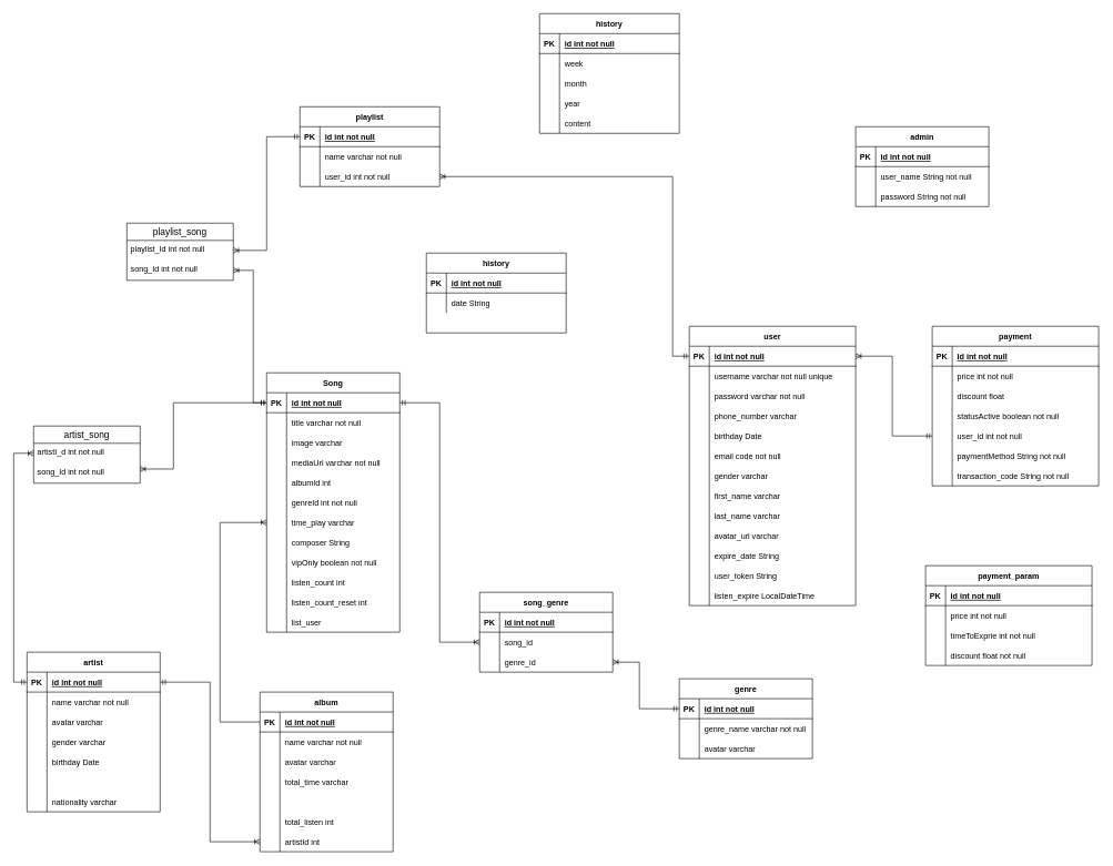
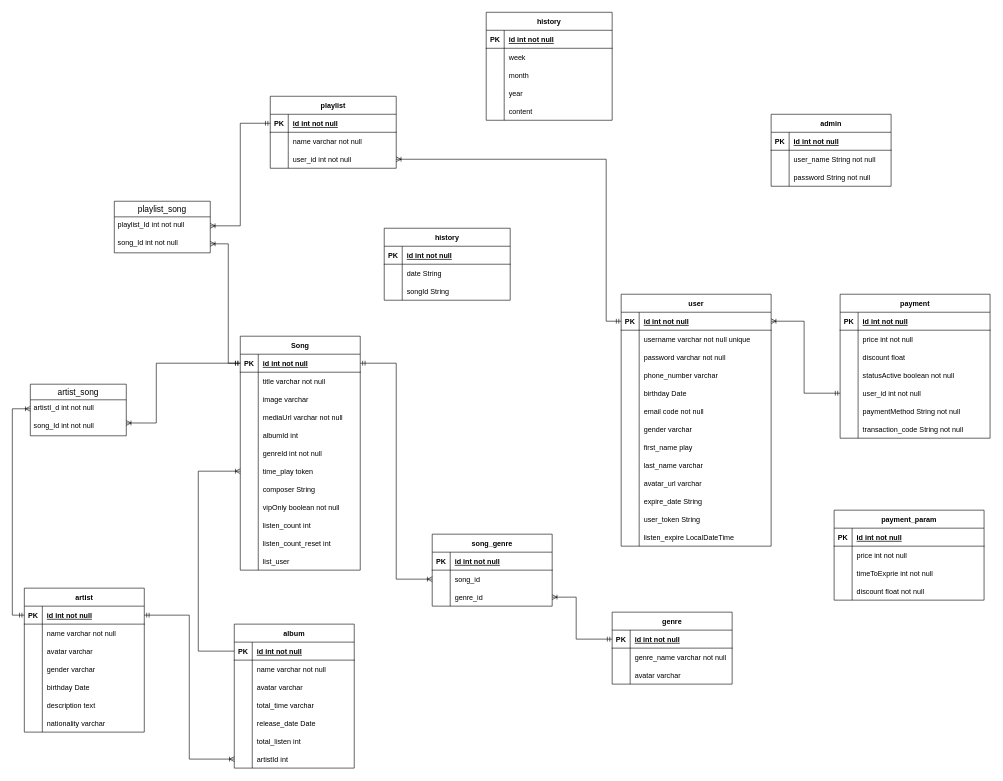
+ <mxCell id="211" value="songId String" style="shape=partialRectangle;overflow=hidden;connectable=0;fillColor=none;top=0;left=0;bottom=0;right=0;align=left;spacingLeft=6;" parent="209" vertex="1"><mxGeometry x="30" width="180" height="30" as="geometry"><mxRectangle width="180" height="30" as="alternateBounds" /></mxGeometry></mxCell>
- <mxCell id="117" value="first_name varchar" style="shape=partialRectangle;overflow=hidden;connectable=0;fillColor=none;top=0;left=0;bottom=0;right=0;align=left;spacingLeft=6;" parent="115" vertex="1"><mxGeometry x="30" width="220" height="30" as="geometry"><mxRectangle width="220" height="30" as="alternateBounds" /></mxGeometry></mxCell>
+ <mxCell id="117" value="first_name play" style="shape=partialRectangle;overflow=hidden;connectable=0;fillColor=none;top=0;left=0;bottom=0;right=0;align=left;spacingLeft=6;" parent="115" vertex="1"><mxGeometry x="30" width="220" height="30" as="geometry"><mxRectangle width="220" height="30" as="alternateBounds" /></mxGeometry></mxCell>
- <mxCell id="23" value="time_play varchar" style="shape=partialRectangle;overflow=hidden;connectable=0;fillColor=none;top=0;left=0;bottom=0;right=0;align=left;spacingLeft=6;" parent="21" vertex="1"><mxGeometry x="30" width="170" height="30" as="geometry"><mxRectangle width="170" height="30" as="alternateBounds" /></mxGeometry></mxCell>
+ <mxCell id="23" value="time_play token" style="shape=partialRectangle;overflow=hidden;connectable=0;fillColor=none;top=0;left=0;bottom=0;right=0;align=left;spacingLeft=6;" parent="21" vertex="1"><mxGeometry x="30" width="170" height="30" as="geometry"><mxRectangle width="170" height="30" as="alternateBounds" /></mxGeometry></mxCell>
+ <mxCell id="79" value="description text" style="shape=partialRectangle;overflow=hidden;connectable=0;fillColor=none;top=0;left=0;bottom=0;right=0;align=left;spacingLeft=6;" parent="77" vertex="1"><mxGeometry x="30" width="170" height="30" as="geometry"><mxRectangle width="170" height="30" as="alternateBounds" /></mxGeometry></mxCell>
+ <mxCell id="54" value="release_date Date" style="shape=partialRectangle;overflow=hidden;connectable=0;fillColor=none;top=0;left=0;bottom=0;right=0;align=left;spacingLeft=6;" parent="52" vertex="1"><mxGeometry x="30" width="170" height="30" as="geometry"><mxRectangle width="170" height="30" as="alternateBounds" /></mxGeometry></mxCell>
